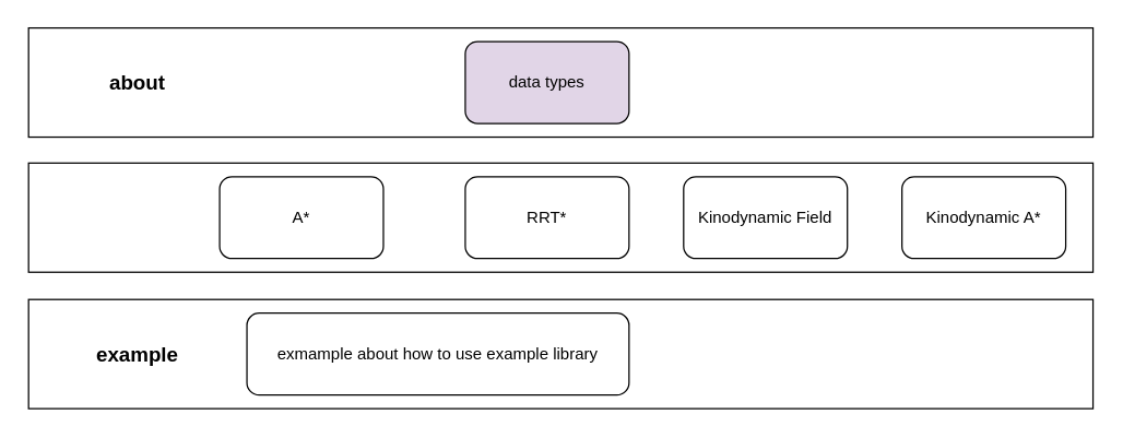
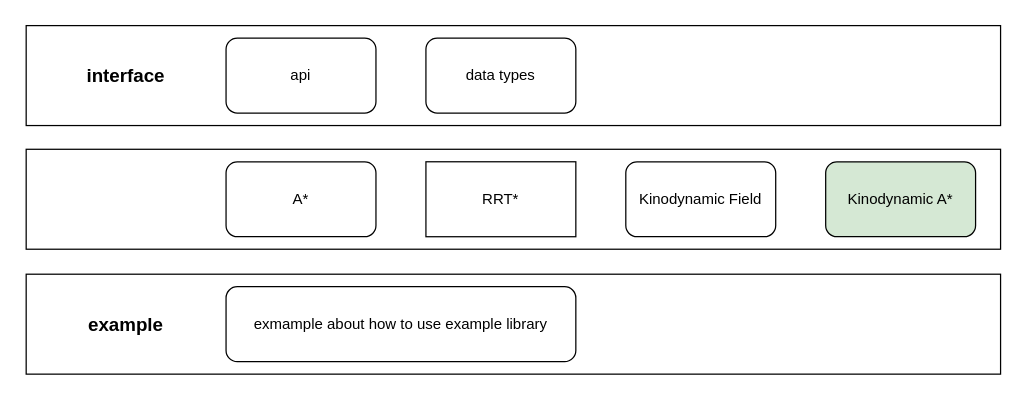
- <mxCell id="11" value="about" style="text;html=1;strokeColor=none;fillColor=none;align=center;verticalAlign=middle;whiteSpace=wrap;rounded=0;fontSize=15;fontStyle=1" parent="1" vertex="1"><mxGeometry x="20" y="20" width="160" height="80" as="geometry" /></mxCell>
+ <mxCell id="11" value="interface" style="text;html=1;strokeColor=none;fillColor=none;align=center;verticalAlign=middle;whiteSpace=wrap;rounded=0;fontSize=15;fontStyle=1" parent="1" vertex="1"><mxGeometry x="20" y="20" width="160" height="80" as="geometry" /></mxCell>
+ <mxCell id="12" value="api" style="rounded=1;whiteSpace=wrap;html=1;fontSize=12;" parent="1" vertex="1"><mxGeometry x="180" y="30" width="120" height="60" as="geometry" /></mxCell>
- <mxCell id="13" value="data types" style="rounded=1;whiteSpace=wrap;html=1;fontSize=12;fillColor=#e1d5e7;" parent="1" vertex="1"><mxGeometry x="340" y="30" width="120" height="60" as="geometry" /></mxCell>
+ <mxCell id="13" value="data types" style="rounded=1;whiteSpace=wrap;html=1;fontSize=12;" parent="1" vertex="1"><mxGeometry x="340" y="30" width="120" height="60" as="geometry" /></mxCell>
- <mxCell id="3" value="A*" style="rounded=1;whiteSpace=wrap;html=1;fontSize=12;" parent="1" vertex="1"><mxGeometry x="160" y="129" width="120" height="60" as="geometry" /></mxCell>
+ <mxCell id="3" value="A*" style="rounded=1;whiteSpace=wrap;html=1;fontSize=12;" parent="1" vertex="1"><mxGeometry x="180" y="129" width="120" height="60" as="geometry" /></mxCell>
- <mxCell id="6" value="RRT*" style="rounded=1;whiteSpace=wrap;html=1;fontSize=12;" parent="1" vertex="1"><mxGeometry x="340" y="129" width="120" height="60" as="geometry" /></mxCell>
+ <mxCell id="6" value="RRT*" style="whiteSpace=wrap;html=1;fontSize=12;rounded=0;" parent="1" vertex="1"><mxGeometry x="340" y="129" width="120" height="60" as="geometry" /></mxCell>
- <mxCell id="5" value="Kinodynamic A*" style="rounded=1;whiteSpace=wrap;html=1;fontSize=12;" parent="1" vertex="1"><mxGeometry x="660" y="129" width="120" height="60" as="geometry" /></mxCell>
+ <mxCell id="5" value="Kinodynamic A*" style="rounded=1;whiteSpace=wrap;html=1;fontSize=12;fillColor=#d5e8d4;" parent="1" vertex="1"><mxGeometry x="660" y="129" width="120" height="60" as="geometry" /></mxCell>
